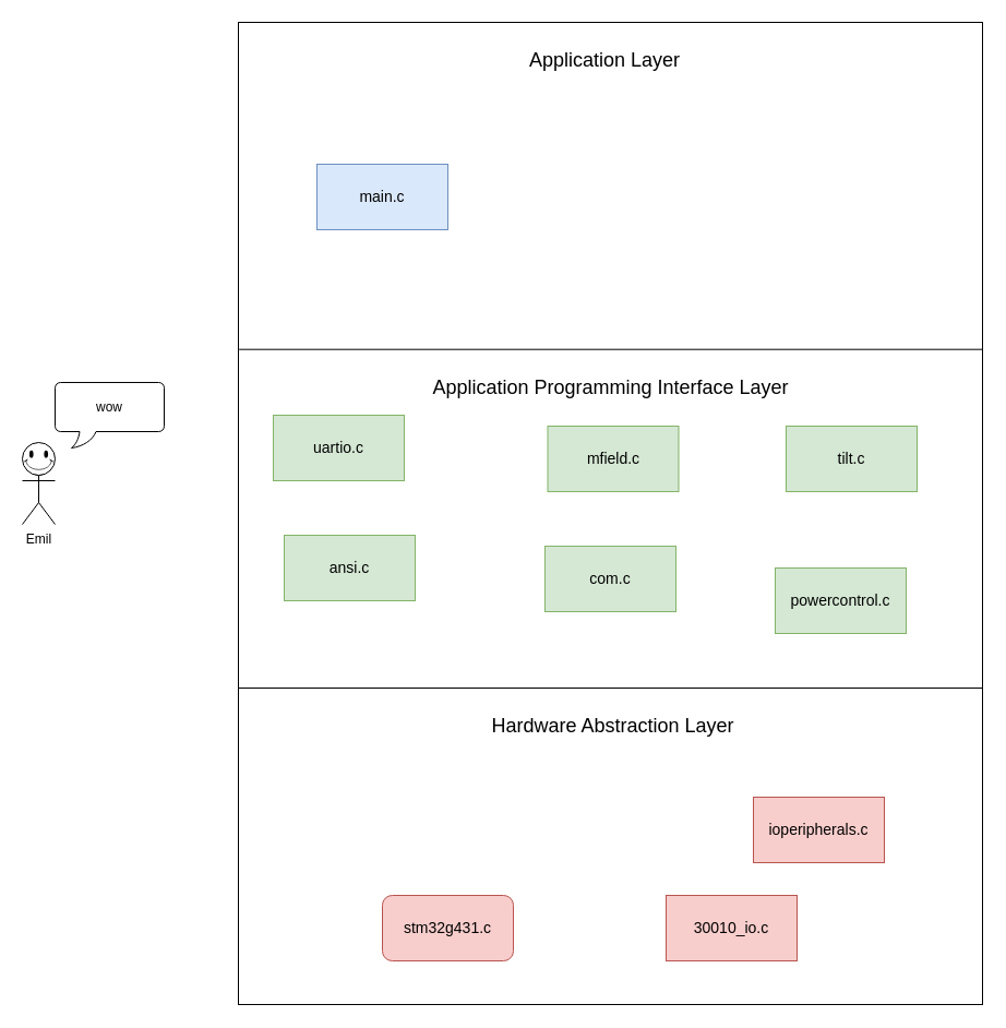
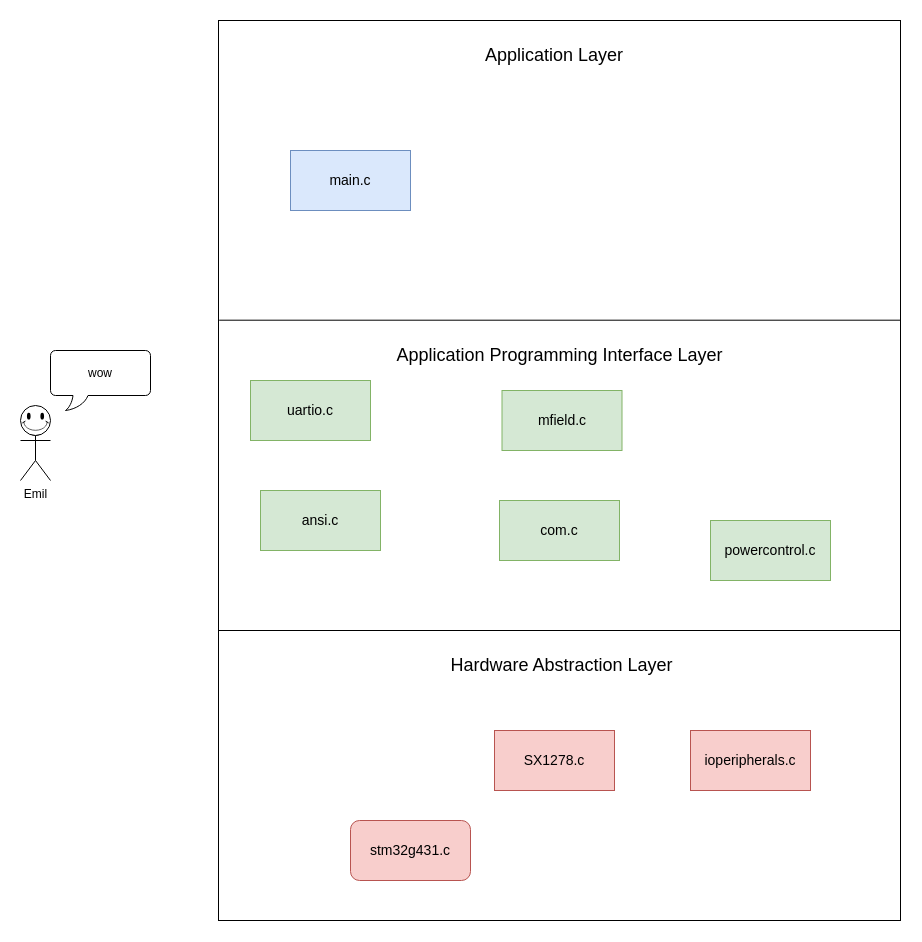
- <mxCell id="18" value="&lt;font style=&quot;font-size: 14px;&quot;&gt;tilt.c&lt;/font&gt;" style="rounded=0;whiteSpace=wrap;html=1;fillColor=#d5e8d4;strokeColor=#82b366;" vertex="1" parent="1"><mxGeometry x="720" y="390" width="120" height="60" as="geometry" /></mxCell>
+ <mxCell id="8" value="&lt;font style=&quot;font-size: 14px;&quot;&gt;SX1278.c&lt;/font&gt;" style="rounded=0;whiteSpace=wrap;html=1;fillColor=#f8cecc;strokeColor=#b85450;" vertex="1" parent="1"><mxGeometry x="494" y="730" width="120" height="60" as="geometry" /></mxCell>
- <mxCell id="11" value="&lt;font style=&quot;font-size: 14px;&quot;&gt;30010_io.c&lt;/font&gt;" style="rounded=0;whiteSpace=wrap;html=1;fillColor=#f8cecc;strokeColor=#b85450;" vertex="1" parent="1"><mxGeometry x="610" y="820" width="120" height="60" as="geometry" /></mxCell>
